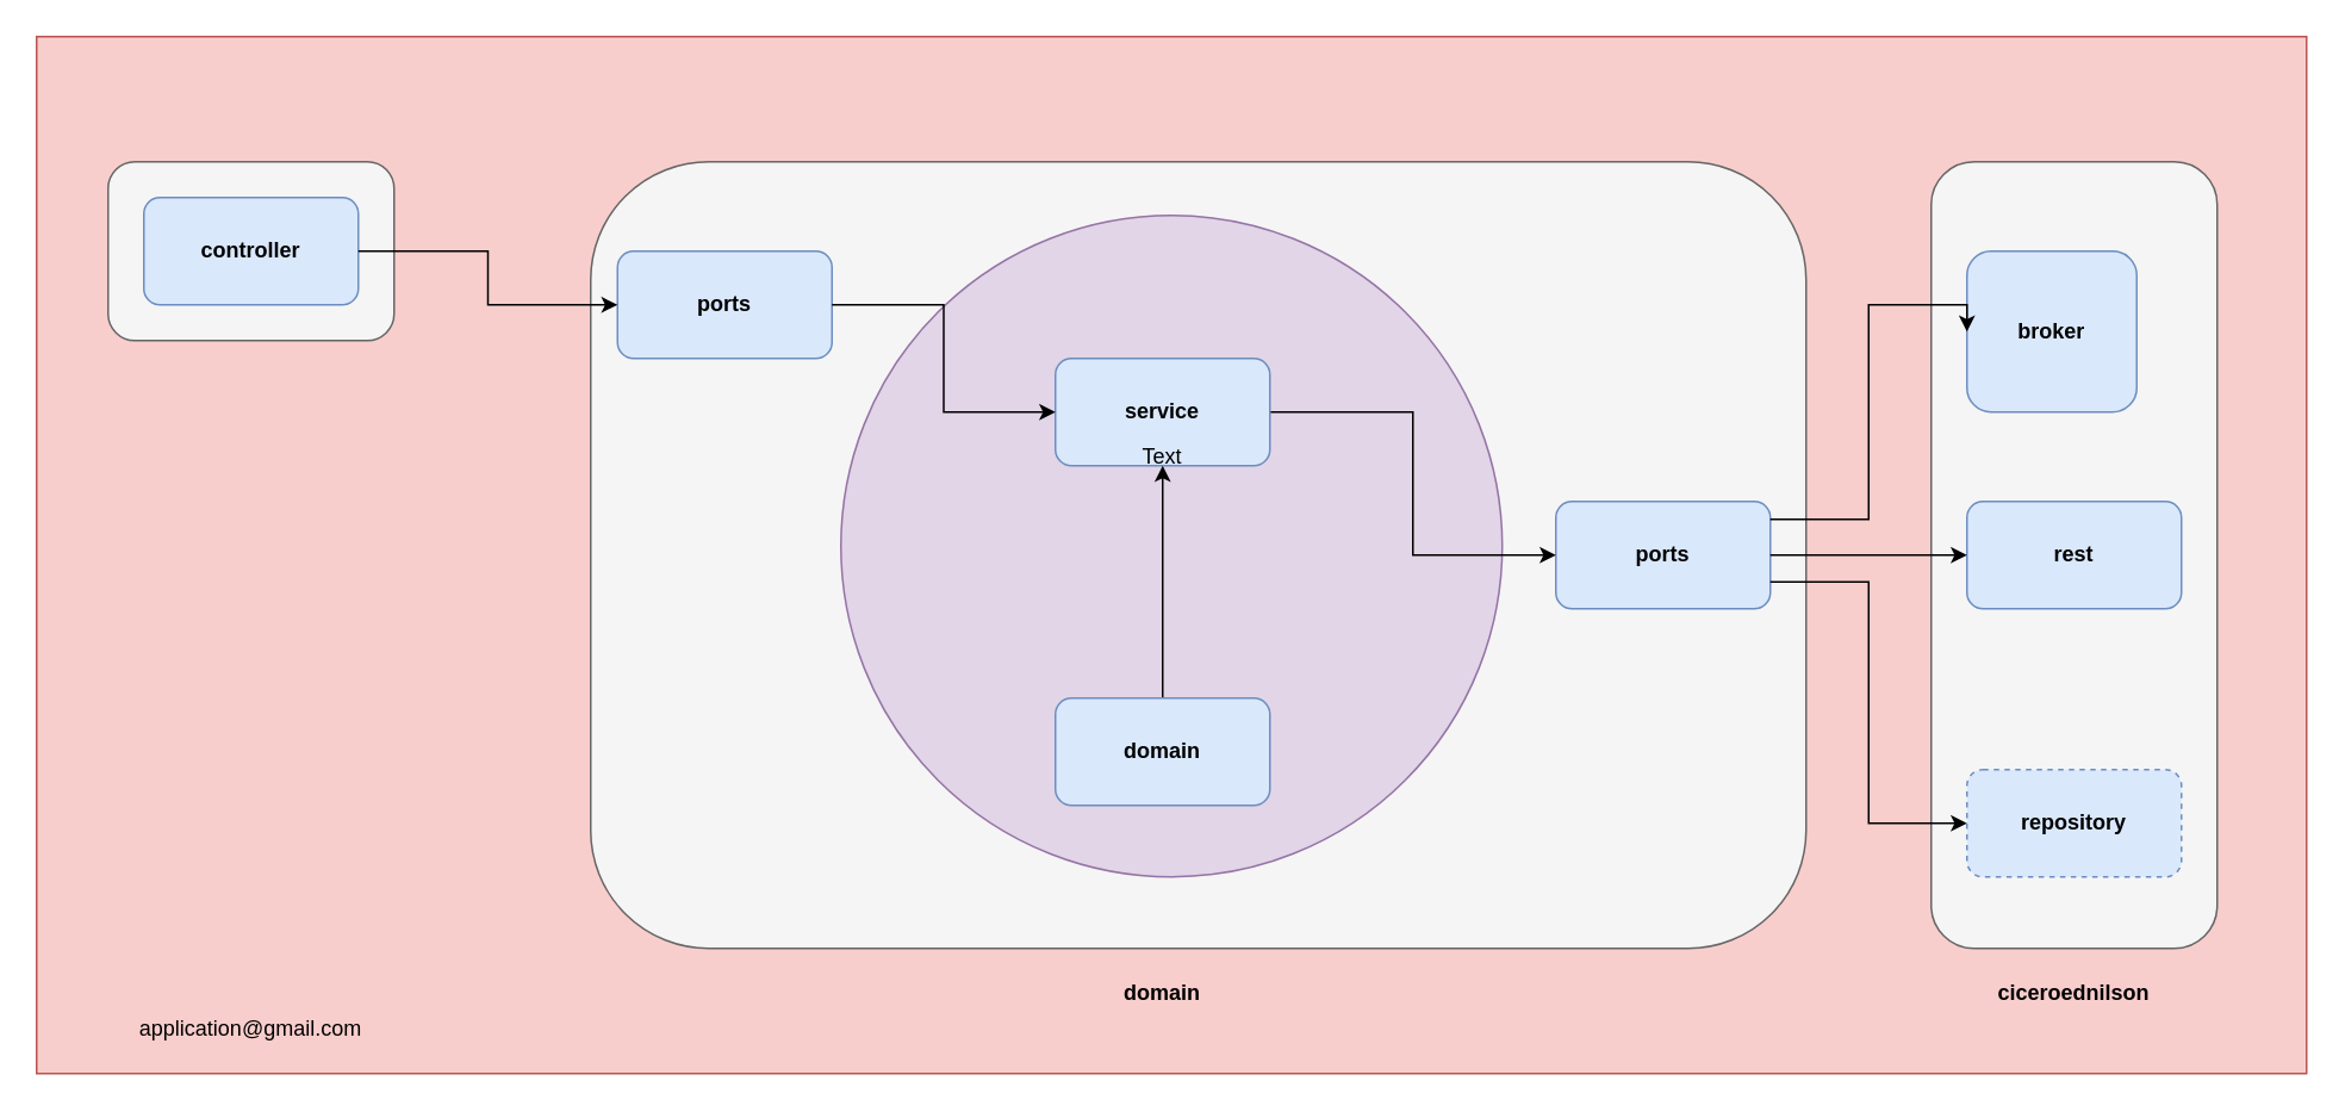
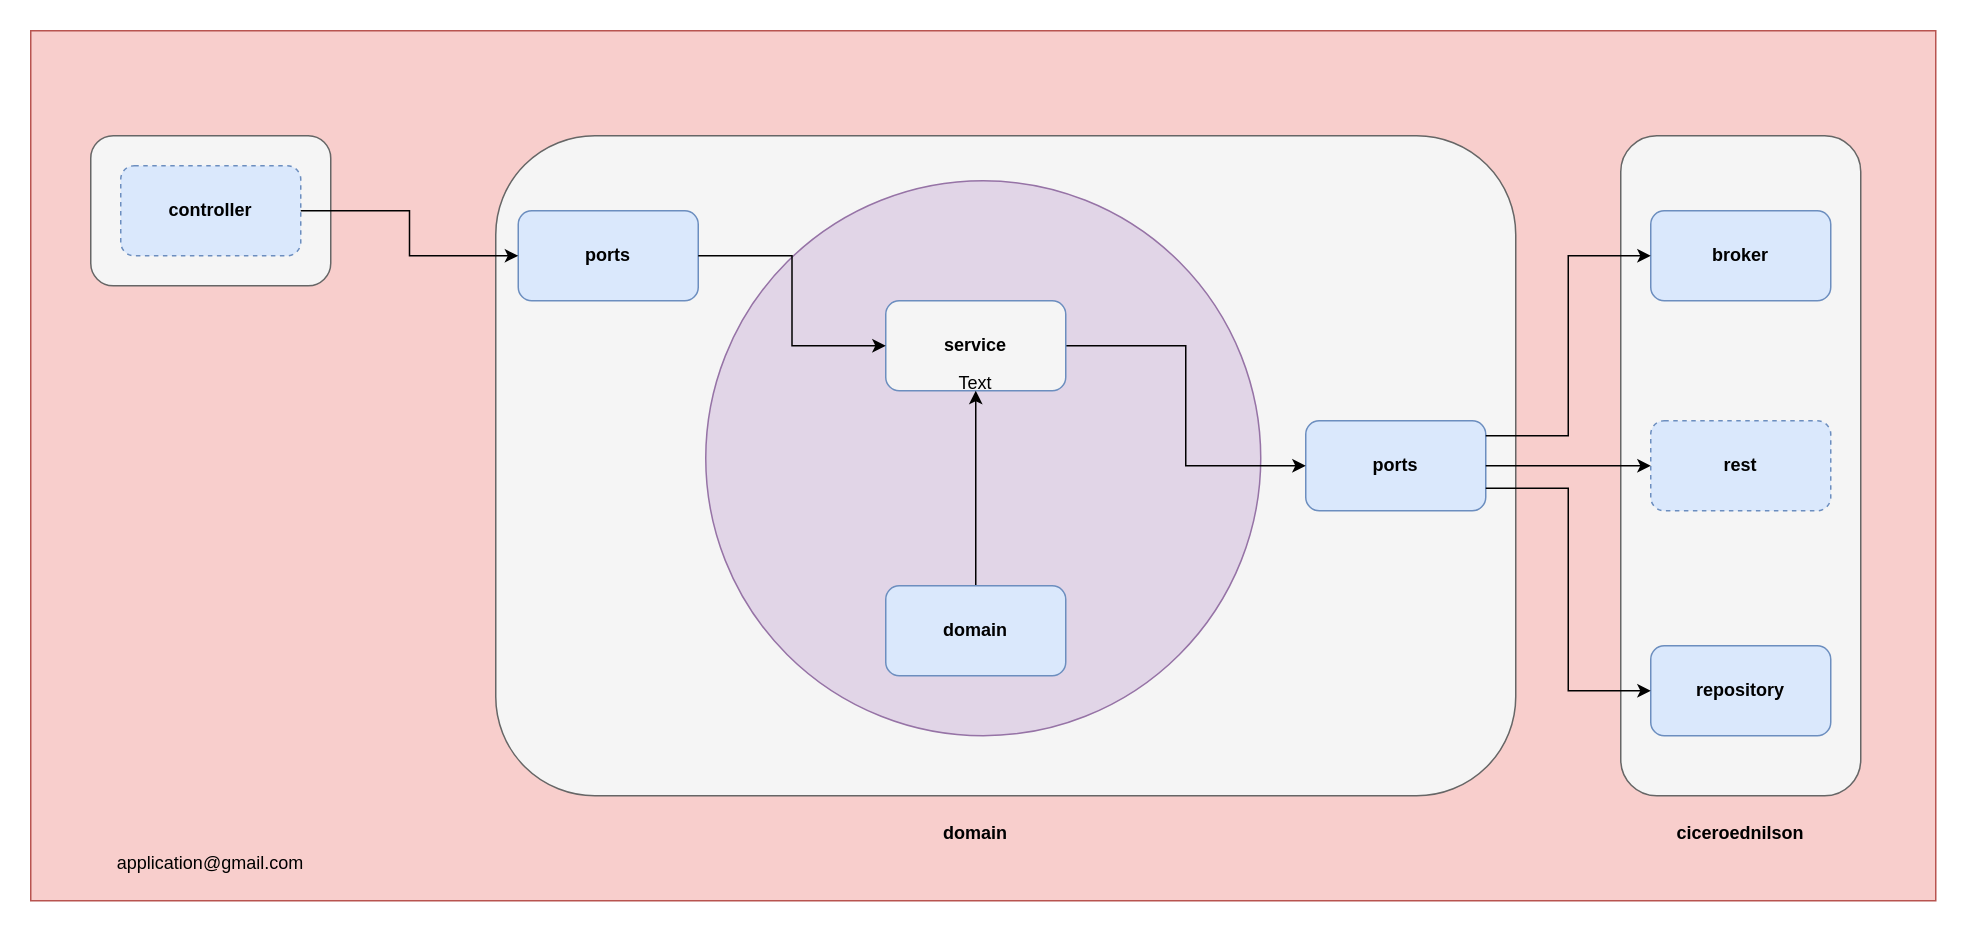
- <mxCell id="4" value="&lt;b&gt;controller&lt;/b&gt;" style="rounded=1;whiteSpace=wrap;html=1;fillColor=#dae8fc;strokeColor=#6c8ebf;" vertex="1" parent="1"><mxGeometry x="80" y="110" width="120" height="60" as="geometry" /></mxCell>
+ <mxCell id="4" value="&lt;b&gt;controller&lt;/b&gt;" style="rounded=1;whiteSpace=wrap;html=1;fillColor=#dae8fc;strokeColor=#6c8ebf;dashed=1;" vertex="1" parent="1"><mxGeometry x="80" y="110" width="120" height="60" as="geometry" /></mxCell>
- <mxCell id="18" value="&lt;b&gt;broker&lt;/b&gt;" style="rounded=1;whiteSpace=wrap;html=1;fillColor=#dae8fc;strokeColor=#6c8ebf;" vertex="1" parent="1"><mxGeometry x="1100" y="140" width="95" height="90" as="geometry" /></mxCell>
+ <mxCell id="18" value="&lt;b&gt;broker&lt;/b&gt;" style="rounded=1;whiteSpace=wrap;html=1;fillColor=#dae8fc;strokeColor=#6c8ebf;" vertex="1" parent="1"><mxGeometry x="1100" y="140" width="120" height="60" as="geometry" /></mxCell>
- <mxCell id="11" value="&lt;b&gt;service&lt;/b&gt;" style="rounded=1;whiteSpace=wrap;html=1;fillColor=#dae8fc;strokeColor=#6c8ebf;" vertex="1" parent="1"><mxGeometry x="590" y="200" width="120" height="60" as="geometry" /></mxCell>
+ <mxCell id="11" value="&lt;b&gt;service&lt;/b&gt;" style="rounded=1;whiteSpace=wrap;html=1;fillColor=#f5f5f5;strokeColor=#6c8ebf;" vertex="1" parent="1"><mxGeometry x="590" y="200" width="120" height="60" as="geometry" /></mxCell>
- <mxCell id="17" value="&lt;b&gt;rest&lt;/b&gt;" style="rounded=1;whiteSpace=wrap;html=1;fillColor=#dae8fc;strokeColor=#6c8ebf;" vertex="1" parent="1"><mxGeometry x="1100" y="280" width="120" height="60" as="geometry" /></mxCell>
+ <mxCell id="17" value="&lt;b&gt;rest&lt;/b&gt;" style="rounded=1;whiteSpace=wrap;html=1;fillColor=#dae8fc;strokeColor=#6c8ebf;dashed=1;" vertex="1" parent="1"><mxGeometry x="1100" y="280" width="120" height="60" as="geometry" /></mxCell>
- <mxCell id="16" value="&lt;b&gt;repository&lt;/b&gt;" style="rounded=1;whiteSpace=wrap;html=1;fillColor=#dae8fc;strokeColor=#6c8ebf;dashed=1;" vertex="1" parent="1"><mxGeometry x="1100" y="430" width="120" height="60" as="geometry" /></mxCell>
+ <mxCell id="16" value="&lt;b&gt;repository&lt;/b&gt;" style="rounded=1;whiteSpace=wrap;html=1;fillColor=#dae8fc;strokeColor=#6c8ebf;" vertex="1" parent="1"><mxGeometry x="1100" y="430" width="120" height="60" as="geometry" /></mxCell>
